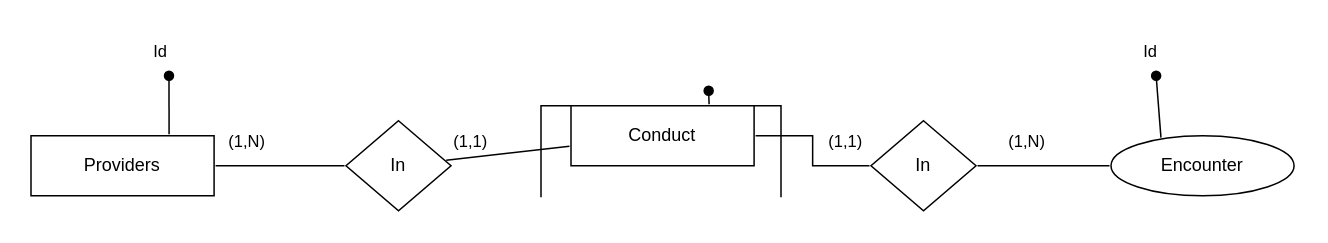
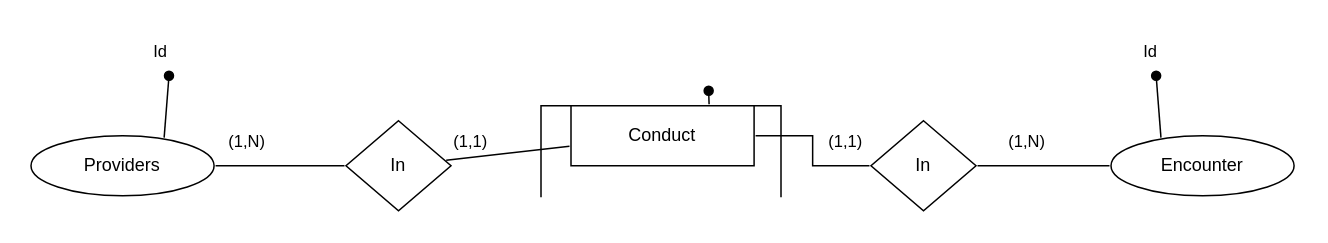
- <mxCell id="16" value="&lt;span style=&quot;text-wrap-mode: nowrap;&quot;&gt;Providers&lt;/span&gt;" style="whiteSpace=wrap;html=1;align=center;perimeterSpacing=1;rounded=0;strokeWidth=1;strokeColor=light-dark(#000000,#000000);fillStyle=solid;gradientColor=none;fillColor=light-dark(#FFFFFF,#FFFFFF);perimeter=rectanglePerimeter;fixDash=0;" vertex="1" parent="1"><mxGeometry x="20" y="90" width="122.06" height="40" as="geometry" /></mxCell>
+ <mxCell id="16" value="&lt;span style=&quot;text-wrap-mode: nowrap;&quot;&gt;Providers&lt;/span&gt;" style="ellipse;whiteSpace=wrap;html=1;align=center;perimeterSpacing=1;strokeWidth=1;strokeColor=light-dark(#000000,#000000);fillStyle=solid;gradientColor=none;fillColor=light-dark(#FFFFFF,#FFFFFF);fixDash=0;" vertex="1" parent="1"><mxGeometry x="20" y="90" width="122.06" height="40" as="geometry" /></mxCell>
